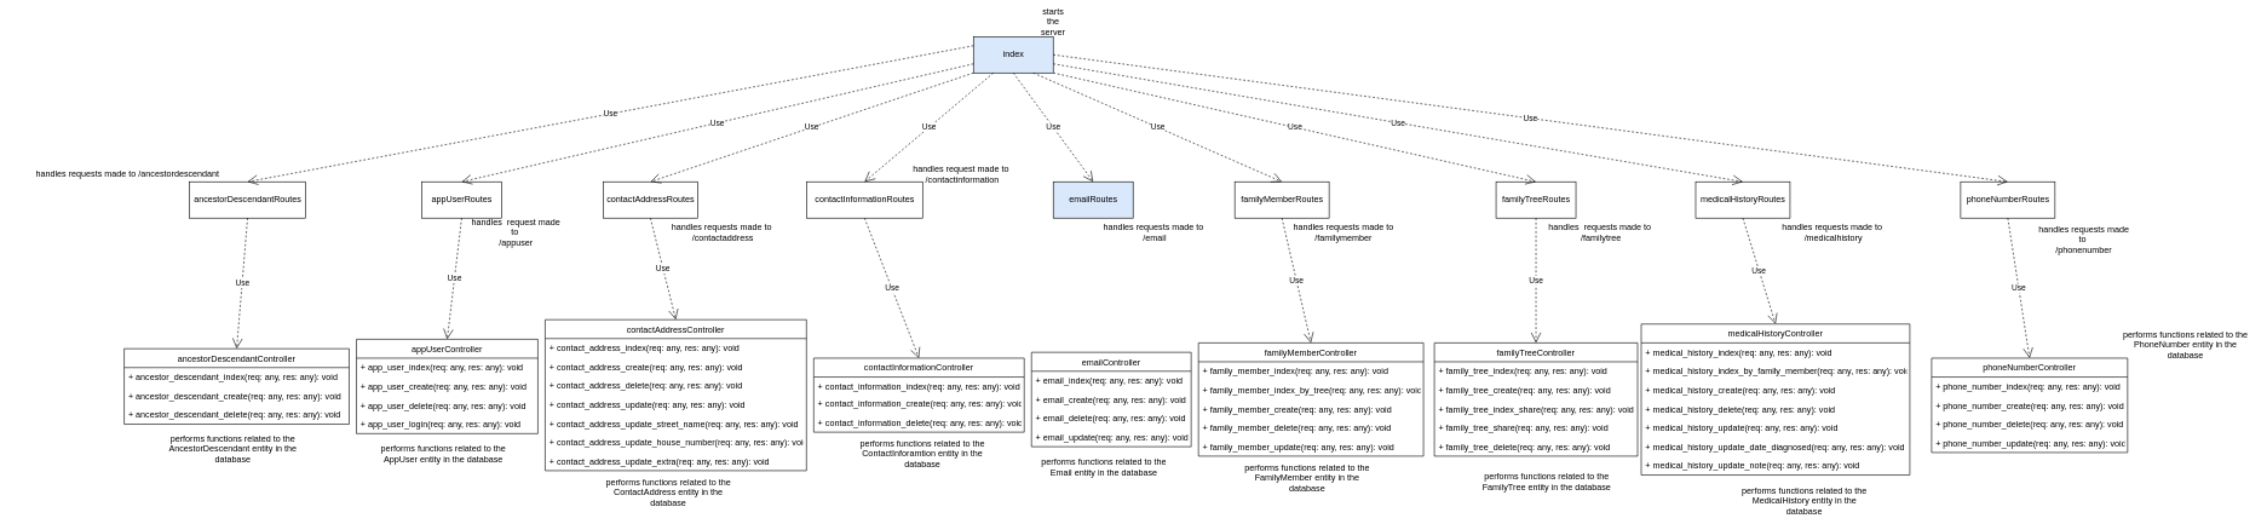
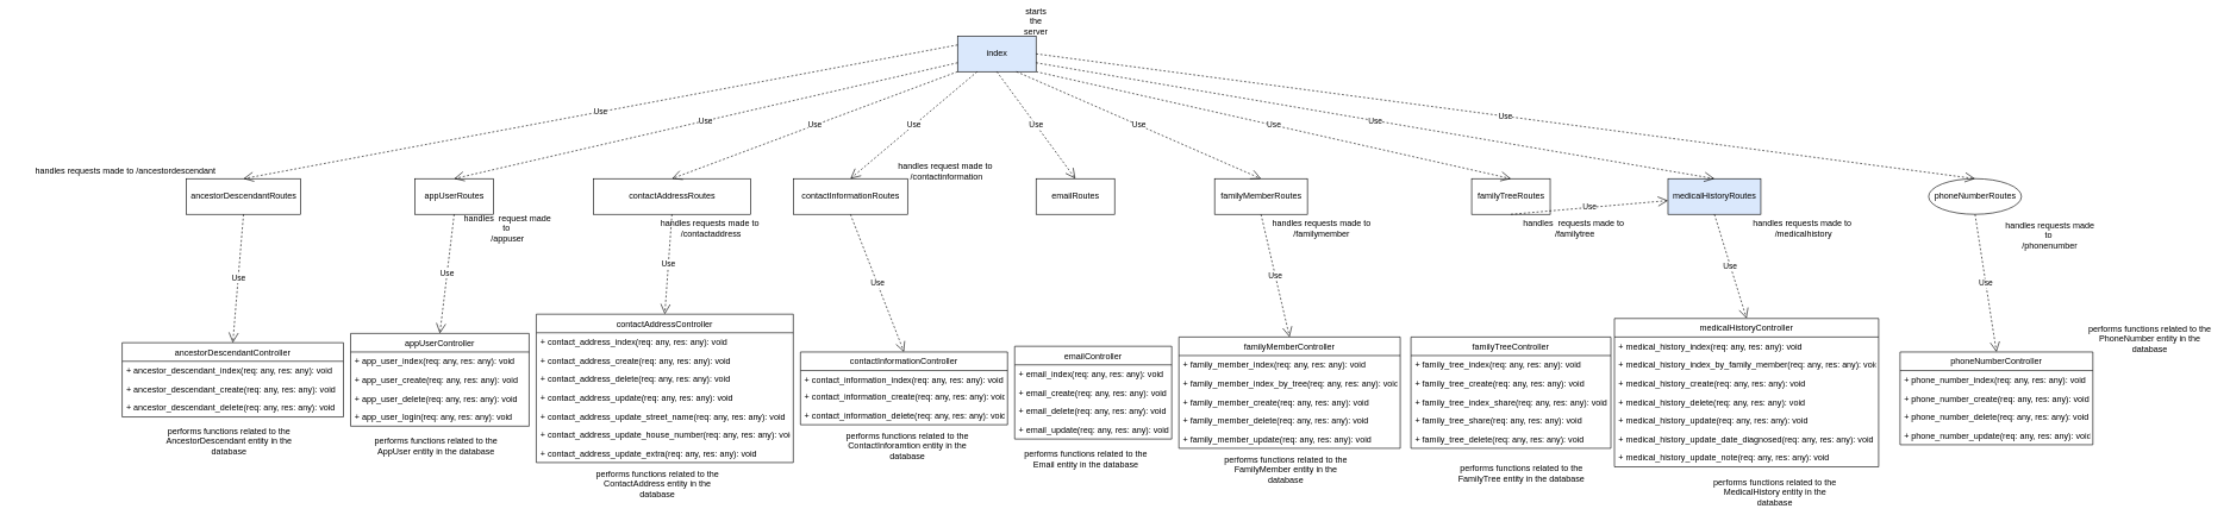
- <mxCell id="5" value="contactAddressRoutes" style="html=1;" parent="1" vertex="1"><mxGeometry x="830" y="250" width="130" height="50" as="geometry" /></mxCell>
+ <mxCell id="5" value="contactAddressRoutes" style="html=1;" parent="1" vertex="1"><mxGeometry x="830" y="250" width="220" height="50" as="geometry" /></mxCell>
- <mxCell id="7" value="emailRoutes" style="html=1;fillColor=#dae8fc;" parent="1" vertex="1"><mxGeometry x="1450" y="250" width="110" height="50" as="geometry" /></mxCell>
+ <mxCell id="7" value="emailRoutes" style="html=1;" parent="1" vertex="1"><mxGeometry x="1450" y="250" width="110" height="50" as="geometry" /></mxCell>
- <mxCell id="10" value="medicalHistoryRoutes" style="html=1;" parent="1" vertex="1"><mxGeometry x="2335" y="250" width="130" height="50" as="geometry" /></mxCell>
+ <mxCell id="10" value="medicalHistoryRoutes" style="html=1;fillColor=#dae8fc;" parent="1" vertex="1"><mxGeometry x="2335" y="250" width="130" height="50" as="geometry" /></mxCell>
- <mxCell id="11" value="phoneNumberRoutes" style="html=1;" parent="1" vertex="1"><mxGeometry x="2700" y="250" width="130" height="50" as="geometry" /></mxCell>
+ <mxCell id="11" value="phoneNumberRoutes" style="ellipse;html=1;" parent="1" vertex="1"><mxGeometry x="2700" y="250" width="130" height="50" as="geometry" /></mxCell>
- <mxCell id="86" value="handles requests made to&amp;nbsp;&lt;br&gt;/email" style="text;html=1;strokeColor=none;fillColor=none;align=center;verticalAlign=middle;whiteSpace=wrap;rounded=0;" vertex="1" parent="1"><mxGeometry x="1505" y="310" width="170" height="20" as="geometry" /></mxCell>
- <mxCell id="77" value="Use" style="endArrow=open;endSize=12;dashed=1;html=1;exitX=0.5;exitY=1;exitDx=0;exitDy=0;entryX=0.5;entryY=0;entryDx=0;entryDy=0;" parent="1" source="9" target="44" edge="1"><mxGeometry width="160" relative="1" as="geometry"><mxPoint x="2230" y="370" as="sourcePoint" /><mxPoint x="2390" y="370" as="targetPoint" /></mxGeometry></mxCell>
+ <mxCell id="77" value="Use" style="endArrow=open;endSize=12;dashed=1;html=1;exitX=0.5;exitY=1;exitDx=0;exitDy=0;" parent="1" source="9" target="10" edge="1"><mxGeometry width="160" relative="1" as="geometry"><mxPoint x="2230" y="370" as="sourcePoint" /><mxPoint x="2390" y="370" as="targetPoint" /></mxGeometry></mxCell>
